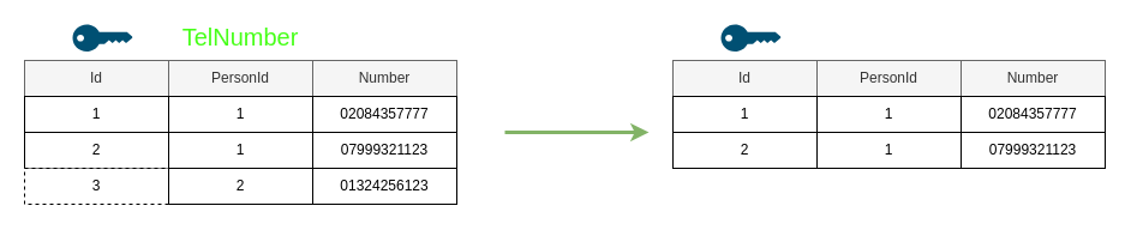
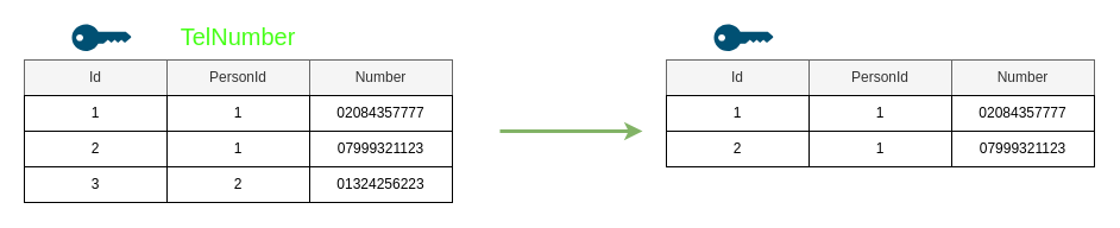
- <mxCell id="11" value="3" style="rounded=0;whiteSpace=wrap;html=1;dashed=1;" vertex="1" parent="1"><mxGeometry x="20" y="140" width="120" height="30" as="geometry" /></mxCell>
+ <mxCell id="11" value="3" style="rounded=0;whiteSpace=wrap;html=1;" vertex="1" parent="1"><mxGeometry x="20" y="140" width="120" height="30" as="geometry" /></mxCell>
- <mxCell id="13" value="01324256123" style="rounded=0;whiteSpace=wrap;html=1;" vertex="1" parent="1"><mxGeometry x="260" y="140" width="120" height="30" as="geometry" /></mxCell>
+ <mxCell id="13" value="01324256223" style="rounded=0;whiteSpace=wrap;html=1;" vertex="1" parent="1"><mxGeometry x="260" y="140" width="120" height="30" as="geometry" /></mxCell>
